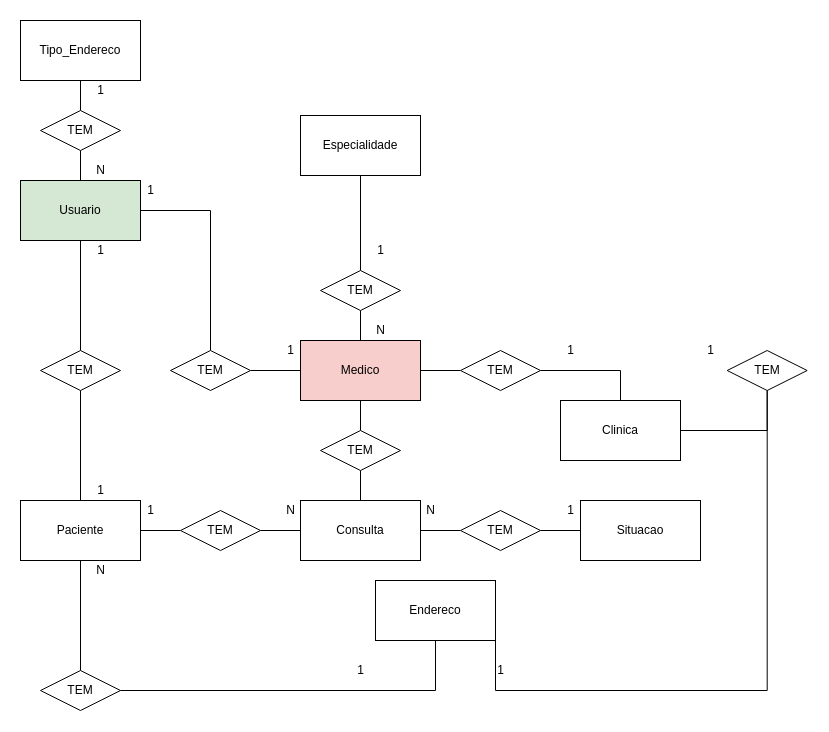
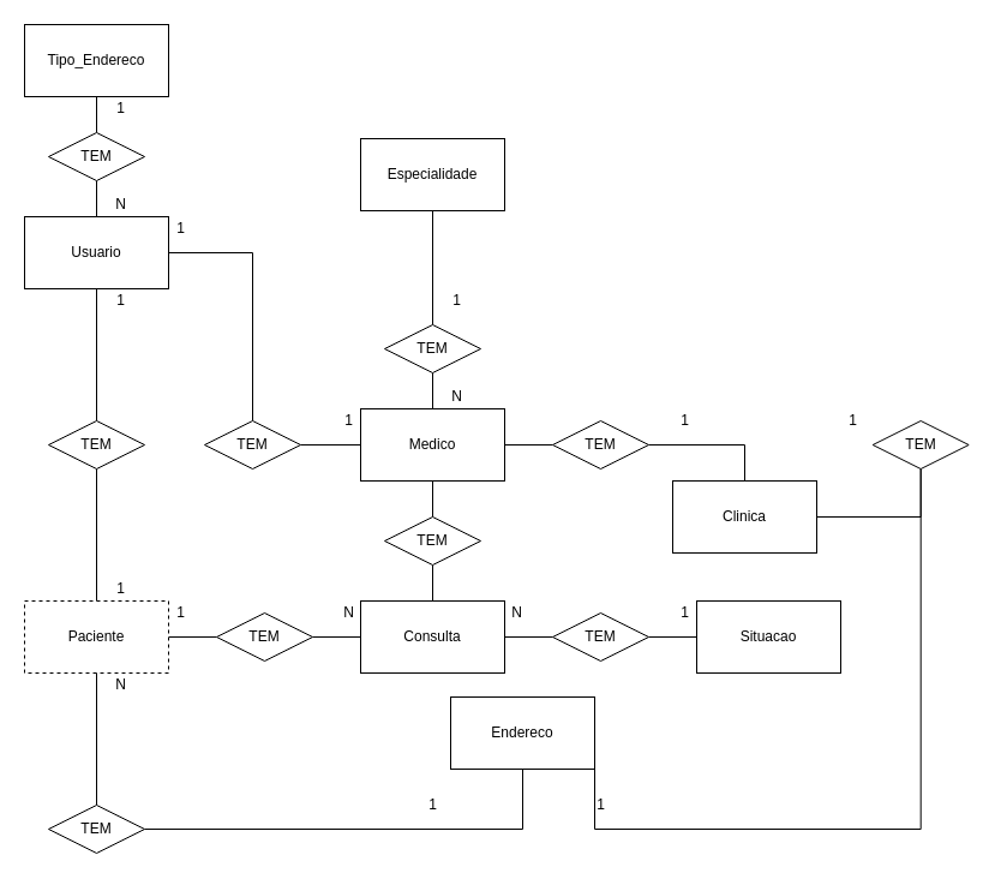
- <mxCell id="6" value="Usuario" style="rounded=0;whiteSpace=wrap;html=1;fillColor=#d5e8d4;" parent="1" vertex="1"><mxGeometry x="20" y="180" width="120" height="60" as="geometry" /></mxCell>
+ <mxCell id="6" value="Usuario" style="rounded=0;whiteSpace=wrap;html=1;" parent="1" vertex="1"><mxGeometry x="20" y="180" width="120" height="60" as="geometry" /></mxCell>
- <mxCell id="9" value="Medico" style="rounded=0;whiteSpace=wrap;html=1;fillColor=#f8cecc;" parent="1" vertex="1"><mxGeometry x="300" y="340" width="120" height="60" as="geometry" /></mxCell>
+ <mxCell id="9" value="Medico" style="rounded=0;whiteSpace=wrap;html=1;" parent="1" vertex="1"><mxGeometry x="300" y="340" width="120" height="60" as="geometry" /></mxCell>
- <mxCell id="11" value="Paciente" style="rounded=0;whiteSpace=wrap;html=1;" parent="1" vertex="1"><mxGeometry x="20" y="500" width="120" height="60" as="geometry" /></mxCell>
+ <mxCell id="11" value="Paciente" style="rounded=0;whiteSpace=wrap;html=1;dashed=1;" parent="1" vertex="1"><mxGeometry x="20" y="500" width="120" height="60" as="geometry" /></mxCell>
